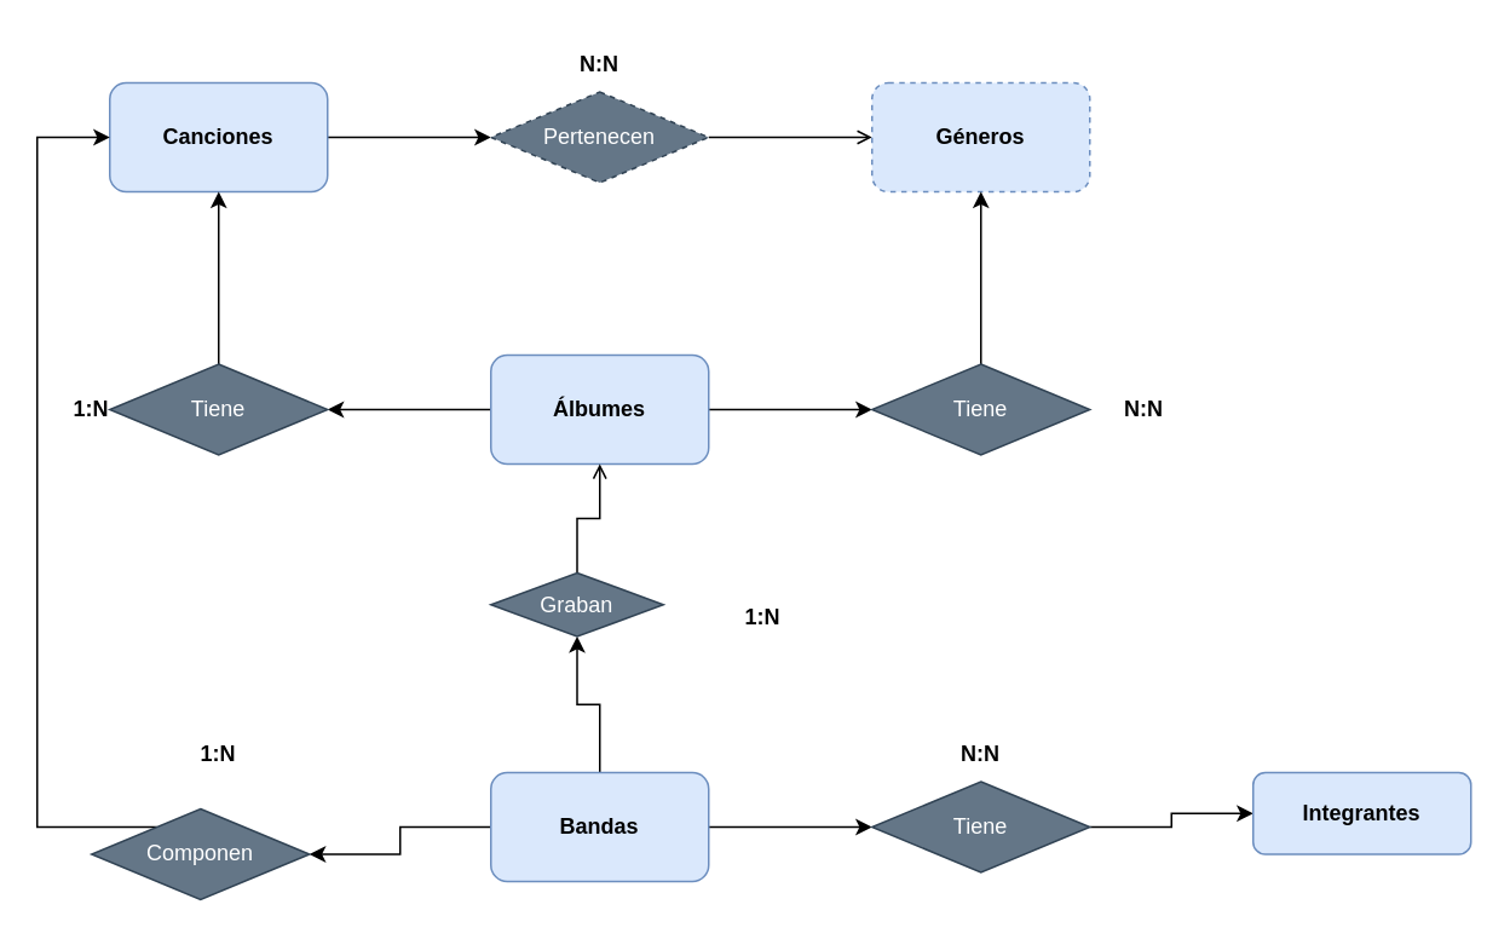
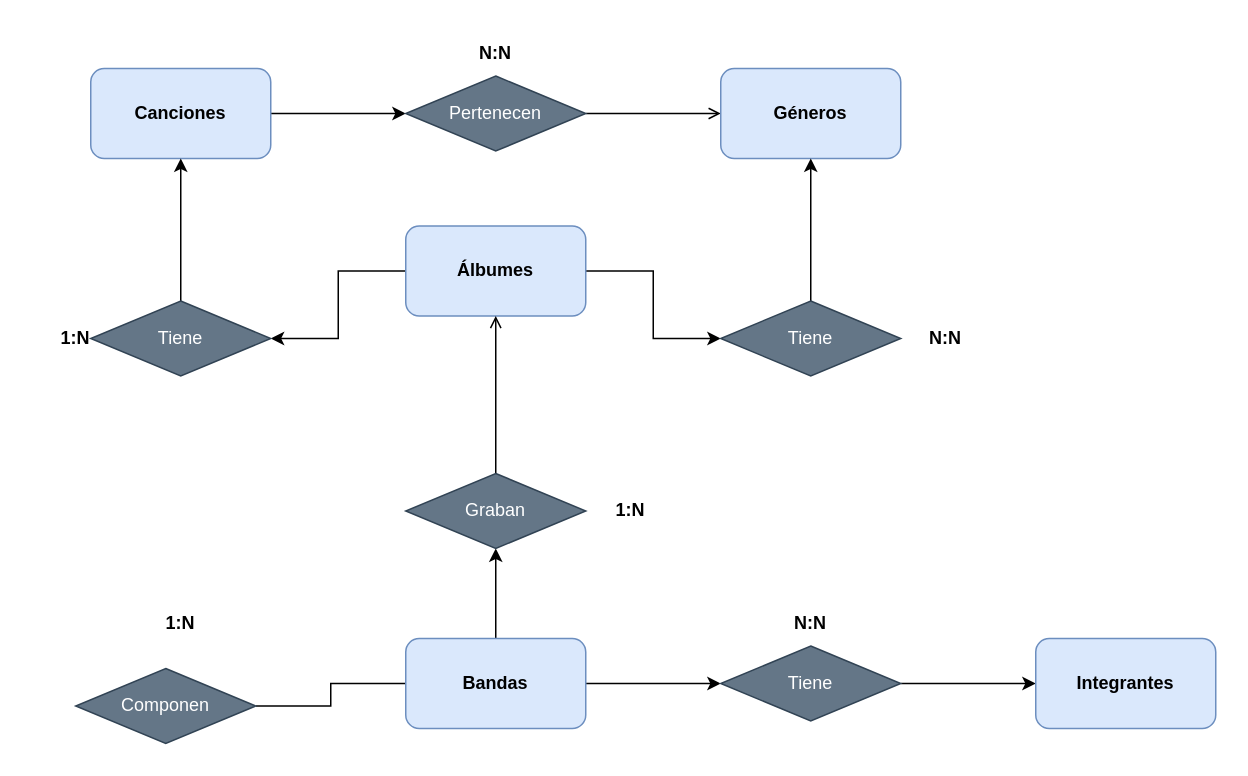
- <mxCell id="5" value="Pertenecen" style="rhombus;whiteSpace=wrap;html=1;fontColor=#ffffff;fillColor=#647687;strokeColor=#314354;dashed=1;" vertex="1" parent="1"><mxGeometry x="270" y="50" width="120" height="50" as="geometry" /></mxCell>
+ <mxCell id="5" value="Pertenecen" style="rhombus;whiteSpace=wrap;html=1;fontColor=#ffffff;fillColor=#647687;strokeColor=#314354;" vertex="1" parent="1"><mxGeometry x="270" y="50" width="120" height="50" as="geometry" /></mxCell>
- <mxCell id="6" value="&lt;b style=&quot;&quot;&gt;Géneros&lt;/b&gt;" style="rounded=1;whiteSpace=wrap;html=1;fillColor=#dae8fc;strokeColor=#6c8ebf;dashed=1;" vertex="1" parent="1"><mxGeometry x="480" y="45" width="120" height="60" as="geometry" /></mxCell>
+ <mxCell id="6" value="&lt;b style=&quot;&quot;&gt;Géneros&lt;/b&gt;" style="rounded=1;whiteSpace=wrap;html=1;fillColor=#dae8fc;strokeColor=#6c8ebf;" vertex="1" parent="1"><mxGeometry x="480" y="45" width="120" height="60" as="geometry" /></mxCell>
- <mxCell id="9" value="&lt;b style=&quot;&quot;&gt;Álbumes&lt;/b&gt;" style="rounded=1;whiteSpace=wrap;html=1;fillColor=#dae8fc;strokeColor=#6c8ebf;" vertex="1" parent="1"><mxGeometry x="270" y="195" width="120" height="60" as="geometry" /></mxCell>
+ <mxCell id="9" value="&lt;b style=&quot;&quot;&gt;Álbumes&lt;/b&gt;" style="rounded=1;whiteSpace=wrap;html=1;fillColor=#dae8fc;strokeColor=#6c8ebf;" vertex="1" parent="1"><mxGeometry x="270" y="150" width="120" height="60" as="geometry" /></mxCell>
- <mxCell id="20" style="edgeStyle=orthogonalEdgeStyle;rounded=0;orthogonalLoop=1;jettySize=auto;html=1;entryX=0;entryY=0.5;entryDx=0;entryDy=0;fontColor=#000000;" edge="1" parent="1" source="21" target="3"><mxGeometry relative="1" as="geometry"><Array as="points"><mxPoint x="20" y="455" /><mxPoint x="20" y="75" /></Array></mxGeometry></mxCell>
- <mxCell id="19" value="Graban" style="rhombus;whiteSpace=wrap;html=1;fontColor=#ffffff;fillColor=#647687;strokeColor=#314354;" vertex="1" parent="1"><mxGeometry x="270" y="315" width="95" height="35" as="geometry" /></mxCell>
+ <mxCell id="19" value="Graban" style="rhombus;whiteSpace=wrap;html=1;fontColor=#ffffff;fillColor=#647687;strokeColor=#314354;" vertex="1" parent="1"><mxGeometry x="270" y="315" width="120" height="50" as="geometry" /></mxCell>
- <mxCell id="24" value="&lt;b style=&quot;&quot;&gt;Integrantes&lt;/b&gt;" style="rounded=1;whiteSpace=wrap;html=1;fillColor=#dae8fc;strokeColor=#6c8ebf;" vertex="1" parent="1"><mxGeometry x="690" y="425" width="120" height="45" as="geometry" /></mxCell>
+ <mxCell id="24" value="&lt;b style=&quot;&quot;&gt;Integrantes&lt;/b&gt;" style="rounded=1;whiteSpace=wrap;html=1;fillColor=#dae8fc;strokeColor=#6c8ebf;" vertex="1" parent="1"><mxGeometry x="690" y="425" width="120" height="60" as="geometry" /></mxCell>
- <mxCell id="15" style="edgeStyle=orthogonalEdgeStyle;rounded=0;orthogonalLoop=1;jettySize=auto;html=1;exitX=0;exitY=0.5;exitDx=0;exitDy=0;entryX=1;entryY=0.5;entryDx=0;entryDy=0;fontColor=#000000;" edge="1" parent="1" source="17" target="21"><mxGeometry relative="1" as="geometry" /></mxCell>
+ <mxCell id="15" style="edgeStyle=orthogonalEdgeStyle;rounded=0;orthogonalLoop=1;jettySize=auto;html=1;exitX=0;exitY=0.5;exitDx=0;exitDy=0;entryX=1;entryY=0.5;entryDx=0;entryDy=0;fontColor=#000000;endArrow=none;" edge="1" parent="1" source="17" target="21"><mxGeometry relative="1" as="geometry" /></mxCell>
